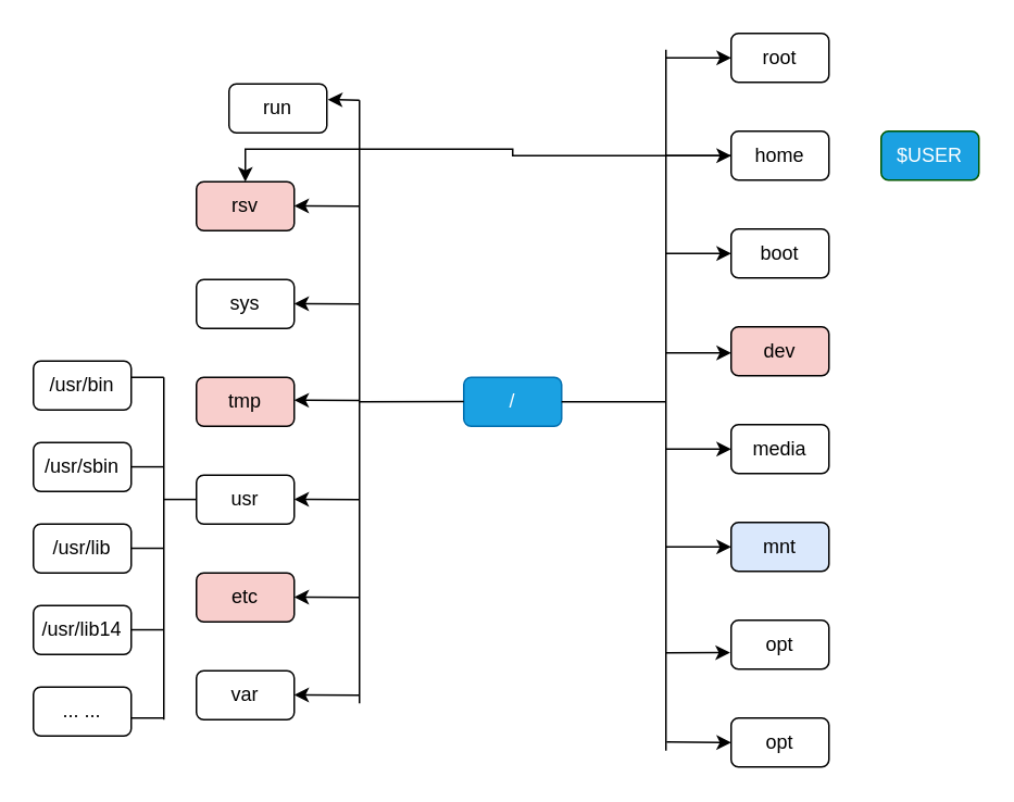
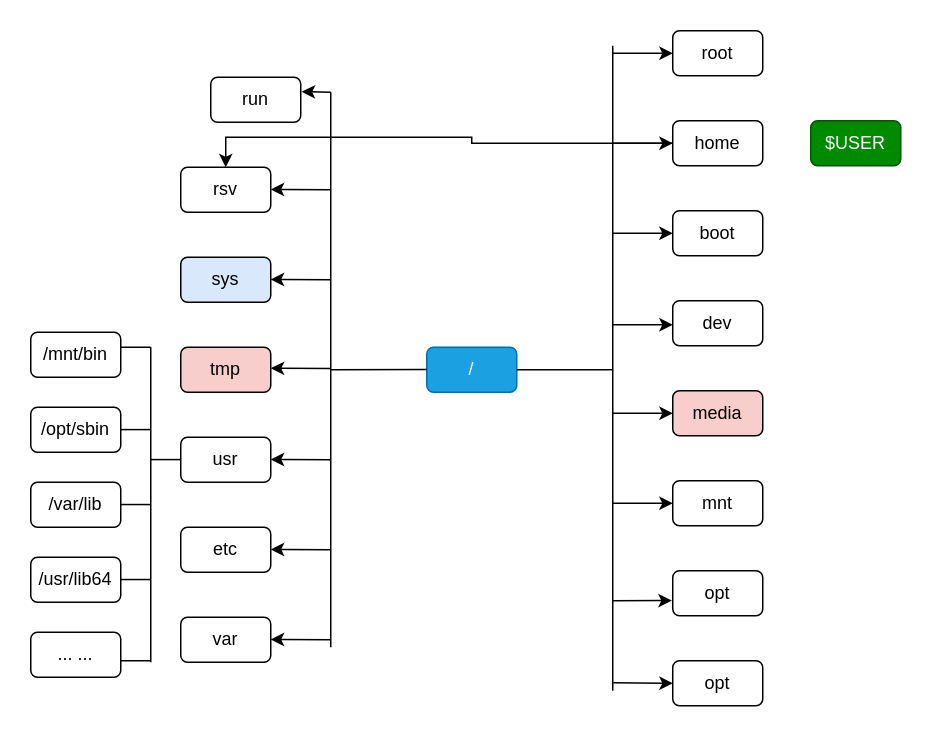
- <mxCell id="38" value="$USER" style="rounded=1;whiteSpace=wrap;html=1;rotation=-360;fillColor=#1ba1e2;fontColor=#ffffff;strokeColor=#005700;" vertex="1" parent="1"><mxGeometry x="540" y="80" width="60" height="30" as="geometry" /></mxCell>
+ <mxCell id="38" value="$USER" style="rounded=1;whiteSpace=wrap;html=1;rotation=-360;fillColor=#008a00;fontColor=#ffffff;strokeColor=#005700;" vertex="1" parent="1"><mxGeometry x="540" y="80" width="60" height="30" as="geometry" /></mxCell>
- <mxCell id="4" value="rsv" style="rounded=1;whiteSpace=wrap;html=1;fillColor=#f8cecc;" vertex="1" parent="1"><mxGeometry x="120" y="111" width="60" height="30" as="geometry" /></mxCell>
+ <mxCell id="4" value="rsv" style="rounded=1;whiteSpace=wrap;html=1;" vertex="1" parent="1"><mxGeometry x="120" y="111" width="60" height="30" as="geometry" /></mxCell>
- <mxCell id="5" value="sys" style="rounded=1;whiteSpace=wrap;html=1;" vertex="1" parent="1"><mxGeometry x="120" y="171" width="60" height="30" as="geometry" /></mxCell>
+ <mxCell id="5" value="sys" style="rounded=1;whiteSpace=wrap;html=1;fillColor=#dae8fc;" vertex="1" parent="1"><mxGeometry x="120" y="171" width="60" height="30" as="geometry" /></mxCell>
- <mxCell id="32" value="dev" style="rounded=1;whiteSpace=wrap;html=1;rotation=-360;fillColor=#f8cecc;" vertex="1" parent="1"><mxGeometry x="448" y="200" width="60" height="30" as="geometry" /></mxCell>
+ <mxCell id="32" value="dev" style="rounded=1;whiteSpace=wrap;html=1;rotation=-360;" vertex="1" parent="1"><mxGeometry x="448" y="200" width="60" height="30" as="geometry" /></mxCell>
- <mxCell id="39" value="/usr/bin" style="rounded=1;whiteSpace=wrap;html=1;" vertex="1" parent="1"><mxGeometry x="20" y="221" width="60" height="30" as="geometry" /></mxCell>
+ <mxCell id="39" value="/mnt/bin" style="rounded=1;whiteSpace=wrap;html=1;" vertex="1" parent="1"><mxGeometry x="20" y="221" width="60" height="30" as="geometry" /></mxCell>
- <mxCell id="33" value="media" style="rounded=1;whiteSpace=wrap;html=1;rotation=-360;" vertex="1" parent="1"><mxGeometry x="448" y="260" width="60" height="30" as="geometry" /></mxCell>
+ <mxCell id="33" value="media" style="rounded=1;whiteSpace=wrap;html=1;rotation=-360;fillColor=#f8cecc;" vertex="1" parent="1"><mxGeometry x="448" y="260" width="60" height="30" as="geometry" /></mxCell>
- <mxCell id="40" value="/usr/sbin" style="rounded=1;whiteSpace=wrap;html=1;" vertex="1" parent="1"><mxGeometry x="20" y="271" width="60" height="30" as="geometry" /></mxCell>
+ <mxCell id="40" value="/opt/sbin" style="rounded=1;whiteSpace=wrap;html=1;" vertex="1" parent="1"><mxGeometry x="20" y="271" width="60" height="30" as="geometry" /></mxCell>
- <mxCell id="34" value="mnt" style="rounded=1;whiteSpace=wrap;html=1;rotation=-360;fillColor=#dae8fc;" vertex="1" parent="1"><mxGeometry x="448" y="320" width="60" height="30" as="geometry" /></mxCell>
+ <mxCell id="34" value="mnt" style="rounded=1;whiteSpace=wrap;html=1;rotation=-360;" vertex="1" parent="1"><mxGeometry x="448" y="320" width="60" height="30" as="geometry" /></mxCell>
- <mxCell id="41" value="/usr/lib" style="rounded=1;whiteSpace=wrap;html=1;" vertex="1" parent="1"><mxGeometry x="20" y="321" width="60" height="30" as="geometry" /></mxCell>
+ <mxCell id="41" value="/var/lib" style="rounded=1;whiteSpace=wrap;html=1;" vertex="1" parent="1"><mxGeometry x="20" y="321" width="60" height="30" as="geometry" /></mxCell>
- <mxCell id="8" value="etc" style="rounded=1;whiteSpace=wrap;html=1;fillColor=#f8cecc;" vertex="1" parent="1"><mxGeometry x="120" y="351" width="60" height="30" as="geometry" /></mxCell>
+ <mxCell id="8" value="etc" style="rounded=1;whiteSpace=wrap;html=1;" vertex="1" parent="1"><mxGeometry x="120" y="351" width="60" height="30" as="geometry" /></mxCell>
- <mxCell id="42" value="/usr/lib14" style="rounded=1;whiteSpace=wrap;html=1;" vertex="1" parent="1"><mxGeometry x="20" y="371" width="60" height="30" as="geometry" /></mxCell>
+ <mxCell id="42" value="/usr/lib64" style="rounded=1;whiteSpace=wrap;html=1;" vertex="1" parent="1"><mxGeometry x="20" y="371" width="60" height="30" as="geometry" /></mxCell>
